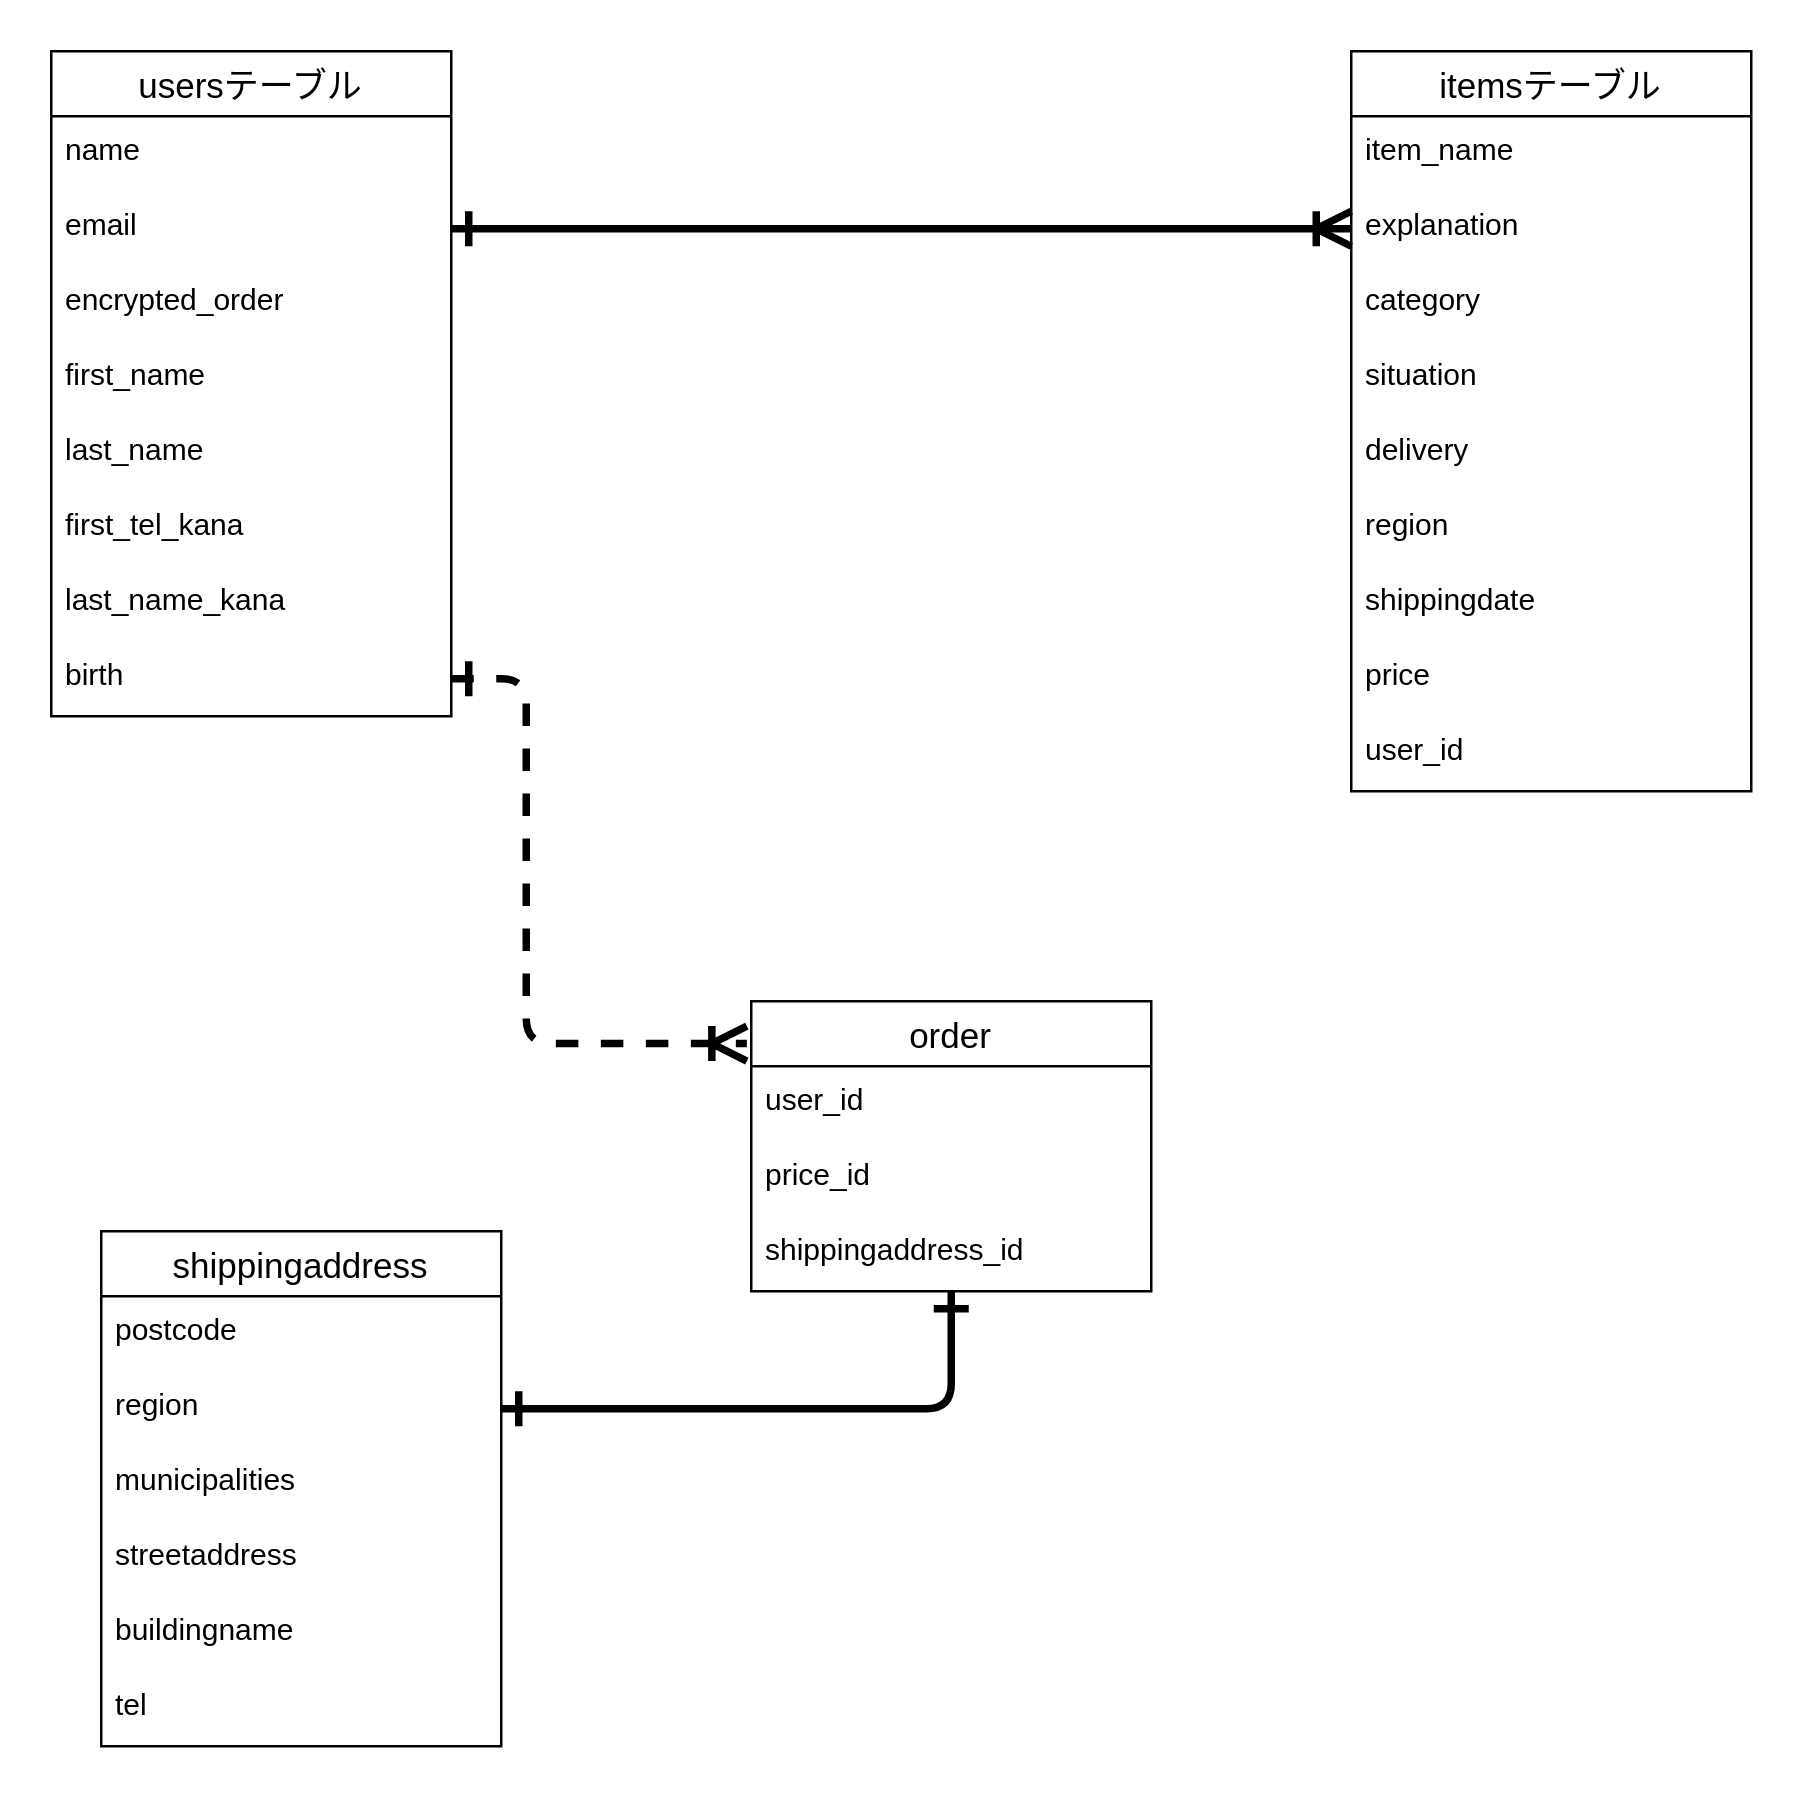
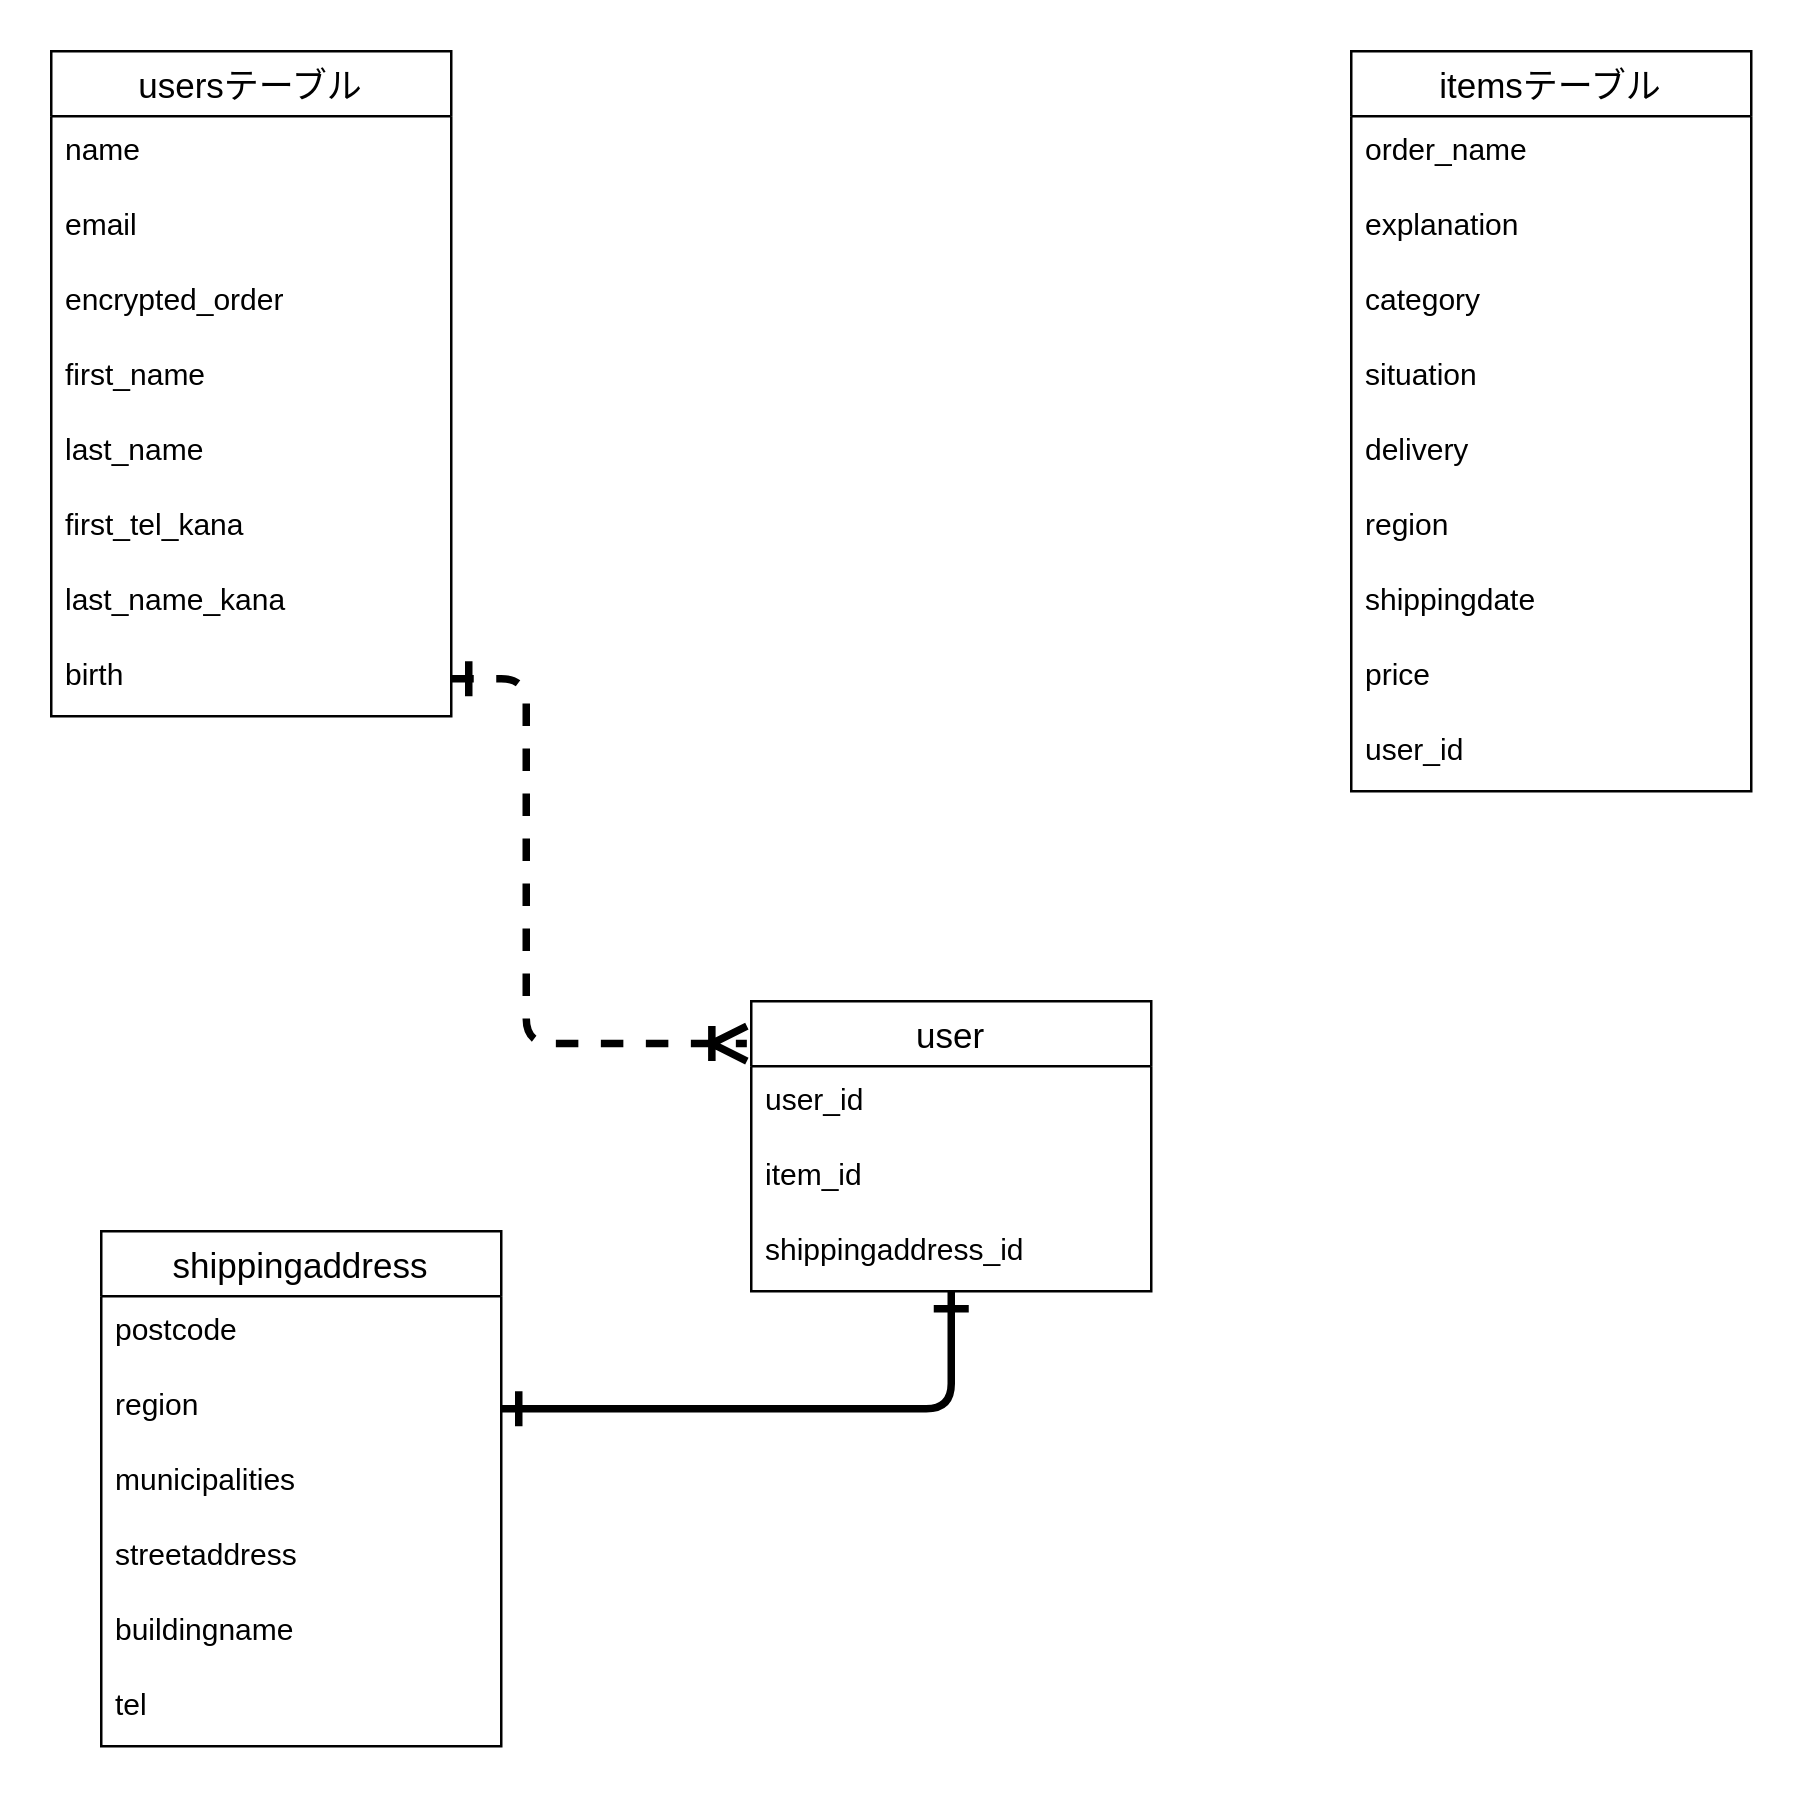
- <mxCell id="12" value="item_name" style="text;strokeColor=none;fillColor=none;spacingLeft=4;spacingRight=4;overflow=hidden;rotatable=0;points=[[0,0.5],[1,0.5]];portConstraint=eastwest;fontSize=12;" parent="11" vertex="1"><mxGeometry y="26" width="160" height="30" as="geometry" /></mxCell>
+ <mxCell id="12" value="order_name" style="text;strokeColor=none;fillColor=none;spacingLeft=4;spacingRight=4;overflow=hidden;rotatable=0;points=[[0,0.5],[1,0.5]];portConstraint=eastwest;fontSize=12;" parent="11" vertex="1"><mxGeometry y="26" width="160" height="30" as="geometry" /></mxCell>
- <mxCell id="33" style="edgeStyle=none;html=1;exitX=1;exitY=0.5;exitDx=0;exitDy=0;entryX=0;entryY=0.5;entryDx=0;entryDy=0;fontSize=34;startArrow=ERone;startFill=0;endArrow=ERoneToMany;endFill=0;strokeWidth=3;endSize=10;targetPerimeterSpacing=0;startSize=10;" parent="1" source="4" target="13" edge="1"><mxGeometry relative="1" as="geometry" /></mxCell>
- <mxCell id="22" value="order" style="swimlane;fontStyle=0;childLayout=stackLayout;horizontal=1;startSize=26;horizontalStack=0;resizeParent=1;resizeParentMax=0;resizeLast=0;collapsible=1;marginBottom=0;align=center;fontSize=14;" parent="1" vertex="1"><mxGeometry x="300" y="400" width="160" height="116" as="geometry" /></mxCell>
+ <mxCell id="22" value="user" style="swimlane;fontStyle=0;childLayout=stackLayout;horizontal=1;startSize=26;horizontalStack=0;resizeParent=1;resizeParentMax=0;resizeLast=0;collapsible=1;marginBottom=0;align=center;fontSize=14;" parent="1" vertex="1"><mxGeometry x="300" y="400" width="160" height="116" as="geometry" /></mxCell>
- <mxCell id="24" value="price_id" style="text;strokeColor=none;fillColor=none;spacingLeft=4;spacingRight=4;overflow=hidden;rotatable=0;points=[[0,0.5],[1,0.5]];portConstraint=eastwest;fontSize=12;" parent="22" vertex="1"><mxGeometry y="56" width="160" height="30" as="geometry" /></mxCell>
+ <mxCell id="24" value="item_id" style="text;strokeColor=none;fillColor=none;spacingLeft=4;spacingRight=4;overflow=hidden;rotatable=0;points=[[0,0.5],[1,0.5]];portConstraint=eastwest;fontSize=12;" parent="22" vertex="1"><mxGeometry y="56" width="160" height="30" as="geometry" /></mxCell>
